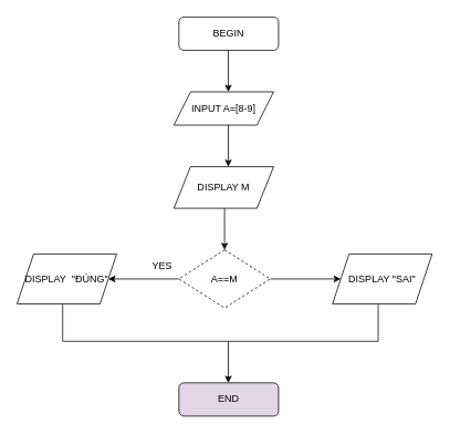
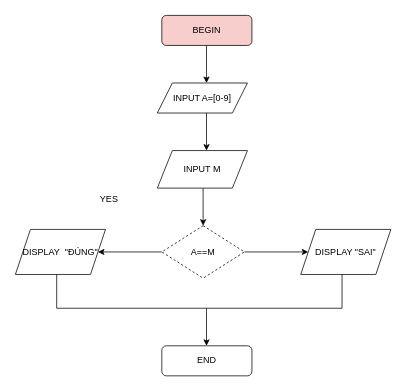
- <mxCell id="2" value="BEGIN" style="rounded=1;whiteSpace=wrap;html=1;" vertex="1" parent="1"><mxGeometry x="215" y="20" width="120" height="40" as="geometry" /></mxCell>
+ <mxCell id="2" value="BEGIN" style="rounded=1;whiteSpace=wrap;html=1;fillColor=#f8cecc;" vertex="1" parent="1"><mxGeometry x="215" y="20" width="120" height="40" as="geometry" /></mxCell>
- <mxCell id="4" value="INPUT A=[8-9]" style="shape=parallelogram;perimeter=parallelogramPerimeter;whiteSpace=wrap;html=1;fixedSize=1;" vertex="1" parent="1"><mxGeometry x="209" y="110" width="120" height="40" as="geometry" /></mxCell>
+ <mxCell id="4" value="INPUT A=[0-9]" style="shape=parallelogram;perimeter=parallelogramPerimeter;whiteSpace=wrap;html=1;fixedSize=1;" vertex="1" parent="1"><mxGeometry x="209" y="110" width="120" height="40" as="geometry" /></mxCell>
- <mxCell id="7" value="DISPLAY M" style="shape=parallelogram;perimeter=parallelogramPerimeter;whiteSpace=wrap;html=1;fixedSize=1;" vertex="1" parent="1"><mxGeometry x="209" y="200" width="120" height="50" as="geometry" /></mxCell>
+ <mxCell id="7" value="INPUT M" style="shape=parallelogram;perimeter=parallelogramPerimeter;whiteSpace=wrap;html=1;fixedSize=1;" vertex="1" parent="1"><mxGeometry x="209" y="200" width="120" height="50" as="geometry" /></mxCell>
- <mxCell id="12" value="YES" style="text;html=1;strokeColor=none;fillColor=none;align=center;verticalAlign=middle;whiteSpace=wrap;rounded=0;" vertex="1" parent="1"><mxGeometry x="175" y="310" width="40" height="20" as="geometry" /></mxCell>
+ <mxCell id="12" value="YES" style="text;html=1;strokeColor=none;fillColor=none;align=center;verticalAlign=middle;whiteSpace=wrap;rounded=0;" vertex="1" parent="1"><mxGeometry x="125" y="255" width="40" height="20" as="geometry" /></mxCell>
- <mxCell id="18" value="END" style="rounded=1;whiteSpace=wrap;html=1;fillColor=#e1d5e7;" vertex="1" parent="1"><mxGeometry x="215" y="460" width="120" height="40" as="geometry" /></mxCell>
+ <mxCell id="18" value="END" style="rounded=1;whiteSpace=wrap;html=1;" vertex="1" parent="1"><mxGeometry x="215" y="460" width="120" height="40" as="geometry" /></mxCell>
